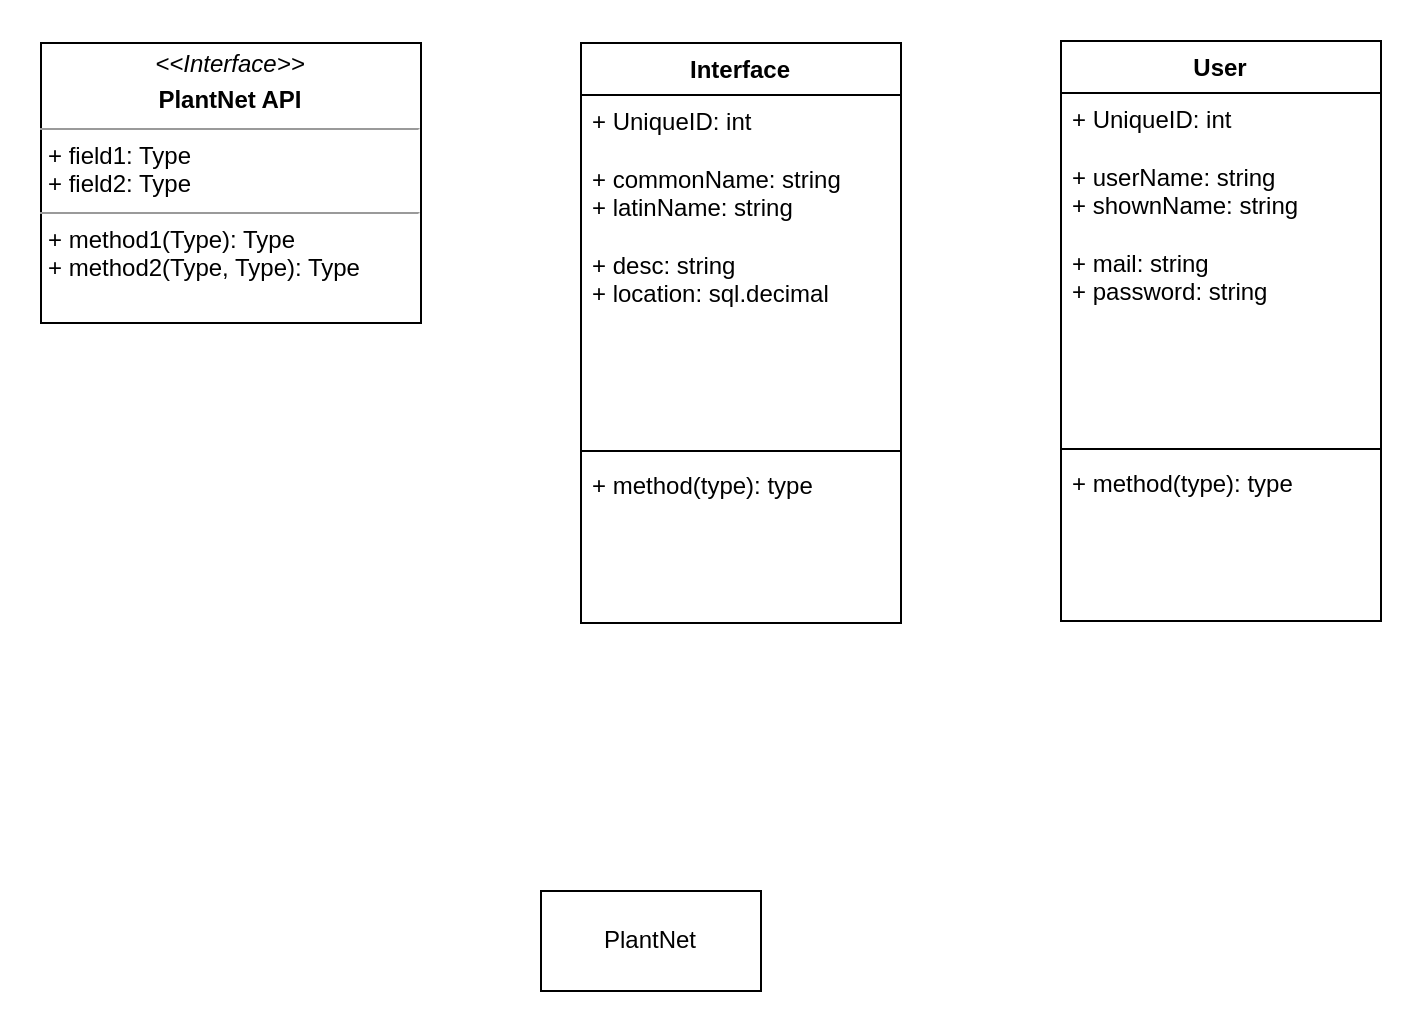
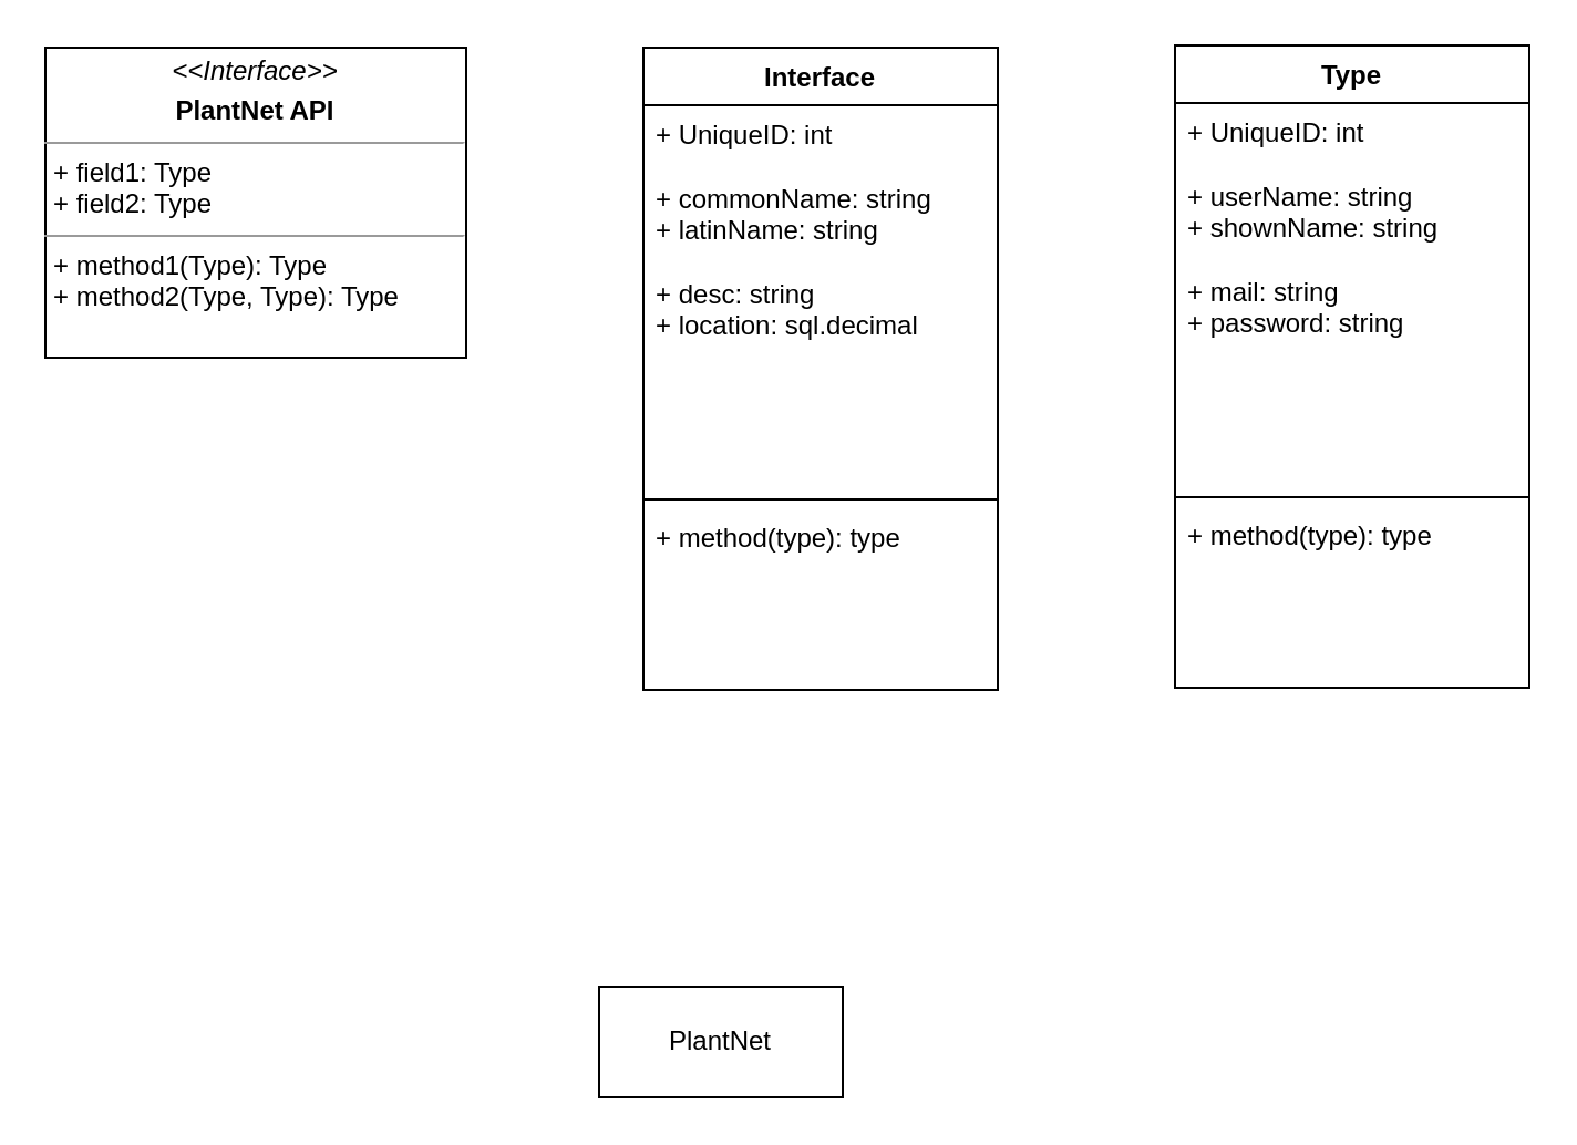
- <mxCell id="7" value="User" style="swimlane;fontStyle=1;align=center;verticalAlign=top;childLayout=stackLayout;horizontal=1;startSize=26;horizontalStack=0;resizeParent=1;resizeParentMax=0;resizeLast=0;collapsible=1;marginBottom=0;whiteSpace=wrap;html=1;" vertex="1" parent="1"><mxGeometry x="530" y="20" width="160" height="290" as="geometry" /></mxCell>
+ <mxCell id="7" value="Type" style="swimlane;fontStyle=1;align=center;verticalAlign=top;childLayout=stackLayout;horizontal=1;startSize=26;horizontalStack=0;resizeParent=1;resizeParentMax=0;resizeLast=0;collapsible=1;marginBottom=0;whiteSpace=wrap;html=1;" vertex="1" parent="1"><mxGeometry x="530" y="20" width="160" height="290" as="geometry" /></mxCell>
